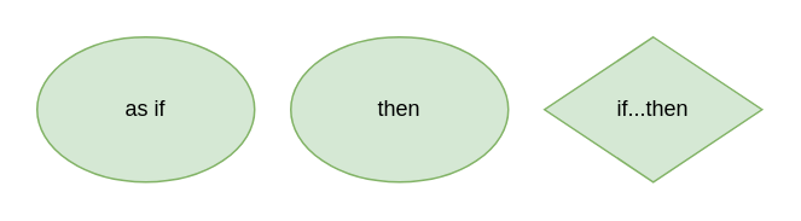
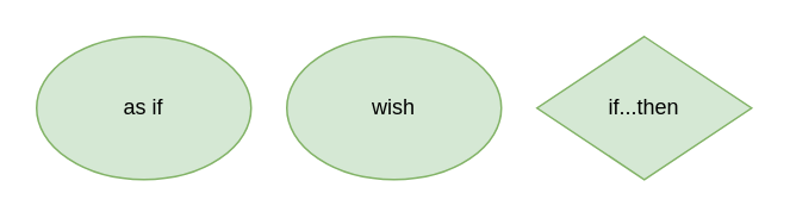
- <mxCell id="2" value="then" style="ellipse;whiteSpace=wrap;html=1;fillColor=#d5e8d4;strokeColor=#82b366;" vertex="1" parent="1"><mxGeometry x="160" y="20" width="120" height="80" as="geometry" /></mxCell>
+ <mxCell id="2" value="wish" style="ellipse;whiteSpace=wrap;html=1;fillColor=#d5e8d4;strokeColor=#82b366;" vertex="1" parent="1"><mxGeometry x="160" y="20" width="120" height="80" as="geometry" /></mxCell>
